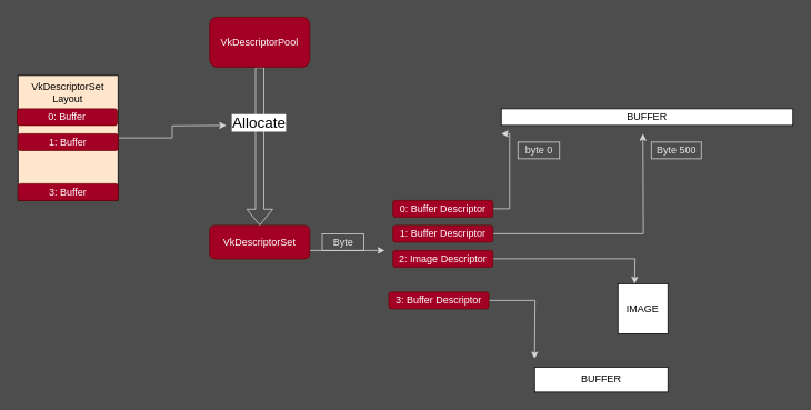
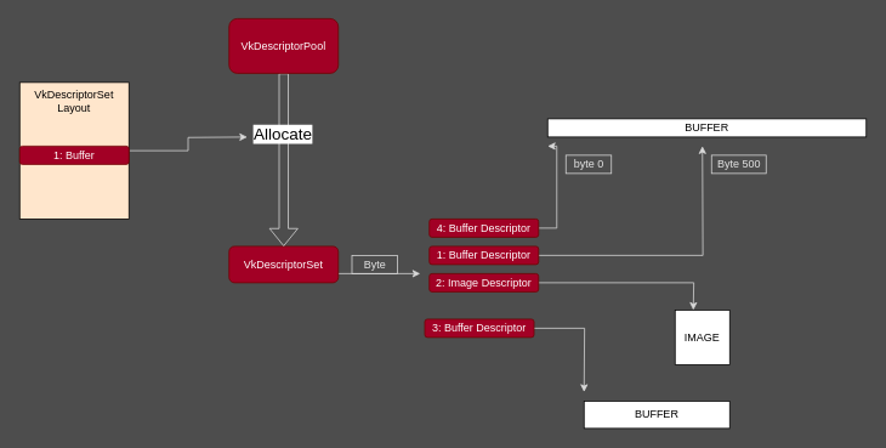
- <mxCell id="23" value="0: Buffer" style="rounded=1;whiteSpace=wrap;html=1;fillColor=#a20025;strokeColor=#6F0000;fontColor=#ffffff;" parent="1" vertex="1"><mxGeometry x="20" y="130" width="120" height="20" as="geometry" /></mxCell>
- <mxCell id="25" value="3: Buffer" style="rounded=1;whiteSpace=wrap;html=1;fillColor=#a20025;strokeColor=#6F0000;fontColor=#ffffff;" parent="1" vertex="1"><mxGeometry x="21" y="220" width="120" height="20" as="geometry" /></mxCell>
- <mxCell id="8" value="0: Buffer Descriptor" style="rounded=1;whiteSpace=wrap;html=1;fillColor=#a20025;strokeColor=#6F0000;fontColor=#ffffff;" parent="1" vertex="1"><mxGeometry x="471" y="240" width="120" height="20" as="geometry" /></mxCell>
+ <mxCell id="8" value="4: Buffer Descriptor" style="rounded=1;whiteSpace=wrap;html=1;fillColor=#a20025;strokeColor=#6F0000;fontColor=#ffffff;" parent="1" vertex="1"><mxGeometry x="471" y="240" width="120" height="20" as="geometry" /></mxCell>
